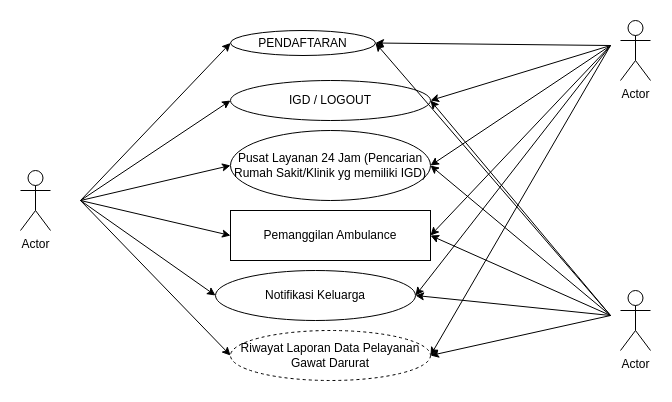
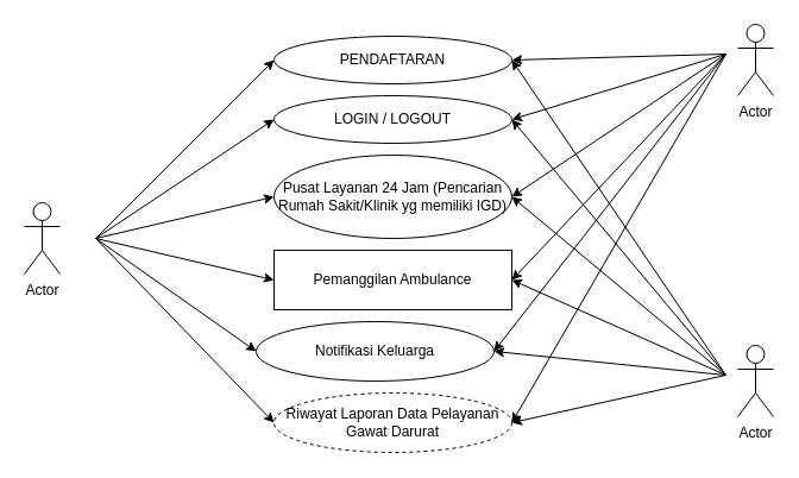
- <mxCell id="4" value="PENDAFTARAN" style="ellipse;whiteSpace=wrap;html=1;" parent="1" vertex="1"><mxGeometry x="230" y="30" width="145" height="25" as="geometry" /></mxCell>
+ <mxCell id="4" value="PENDAFTARAN" style="ellipse;whiteSpace=wrap;html=1;" parent="1" vertex="1"><mxGeometry x="230" y="30" width="200" height="40" as="geometry" /></mxCell>
- <mxCell id="3" value="IGD / LOGOUT" style="ellipse;whiteSpace=wrap;html=1;" parent="1" vertex="1"><mxGeometry x="230" y="80" width="200" height="40" as="geometry" /></mxCell>
+ <mxCell id="3" value="LOGIN / LOGOUT" style="ellipse;whiteSpace=wrap;html=1;" parent="1" vertex="1"><mxGeometry x="230" y="80" width="200" height="40" as="geometry" /></mxCell>
